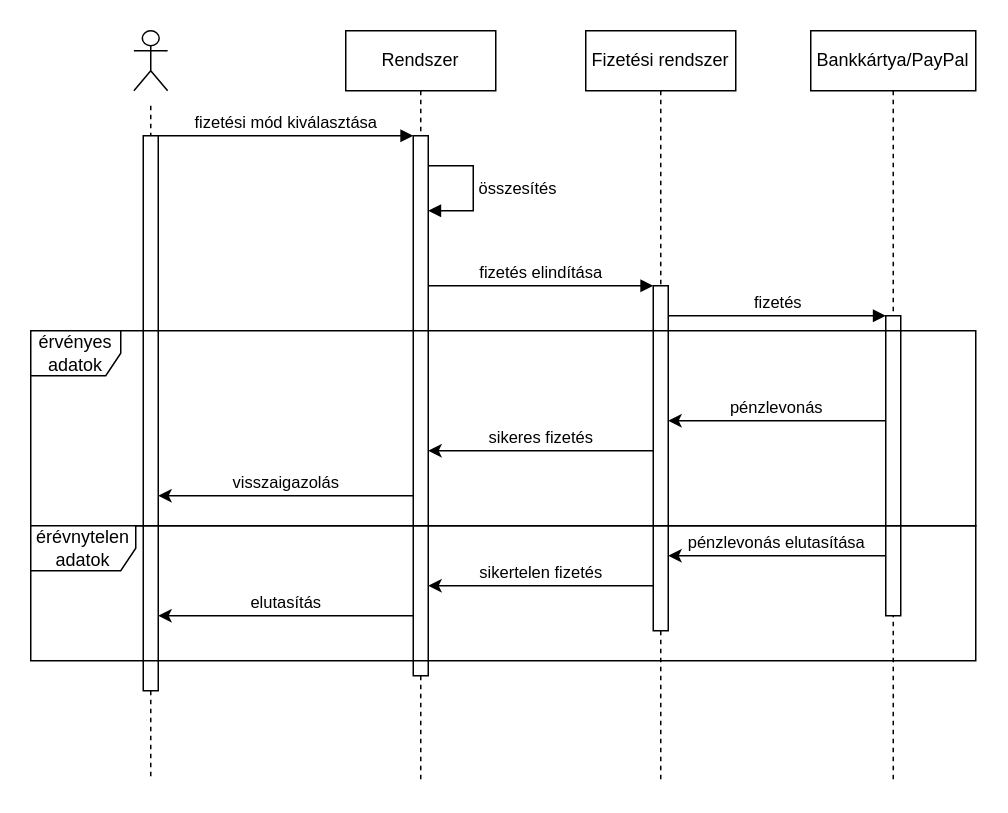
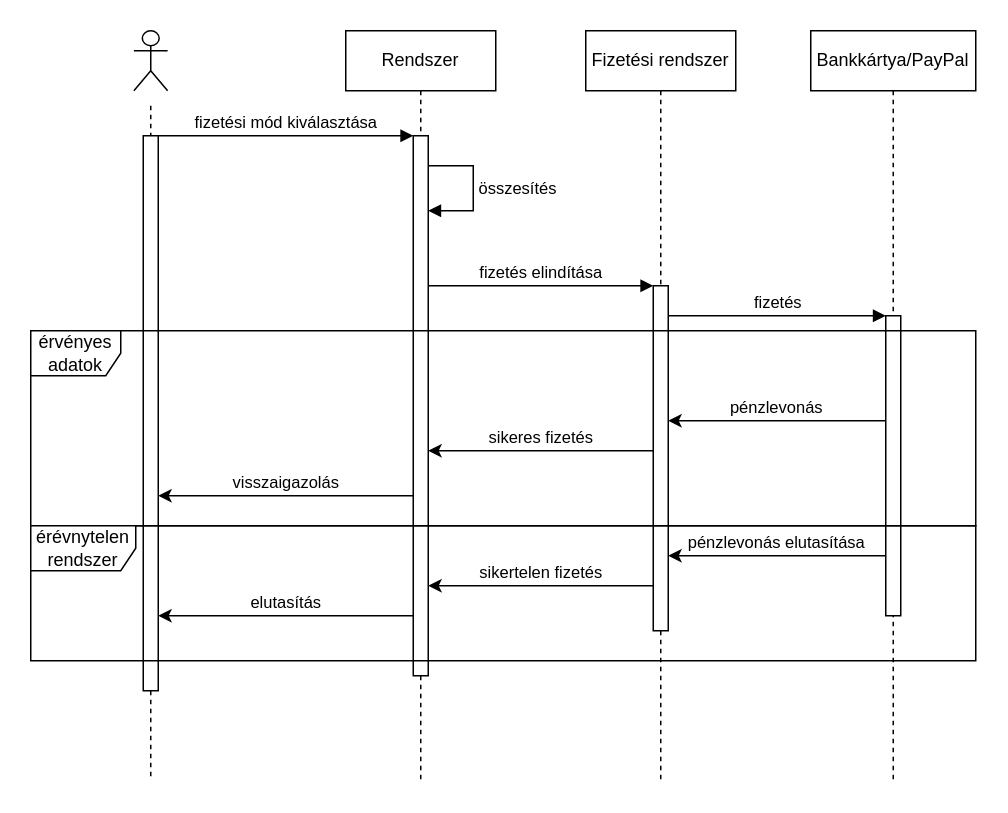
- <mxCell id="19" value="érévnytelen adatok" style="shape=umlFrame;whiteSpace=wrap;html=1;pointerEvents=0;width=70;height=30;" vertex="1" parent="1"><mxGeometry x="20" y="350" width="630" height="90" as="geometry" /></mxCell>
+ <mxCell id="19" value="érévnytelen rendszer" style="shape=umlFrame;whiteSpace=wrap;html=1;pointerEvents=0;width=70;height=30;" vertex="1" parent="1"><mxGeometry x="20" y="350" width="630" height="90" as="geometry" /></mxCell>
